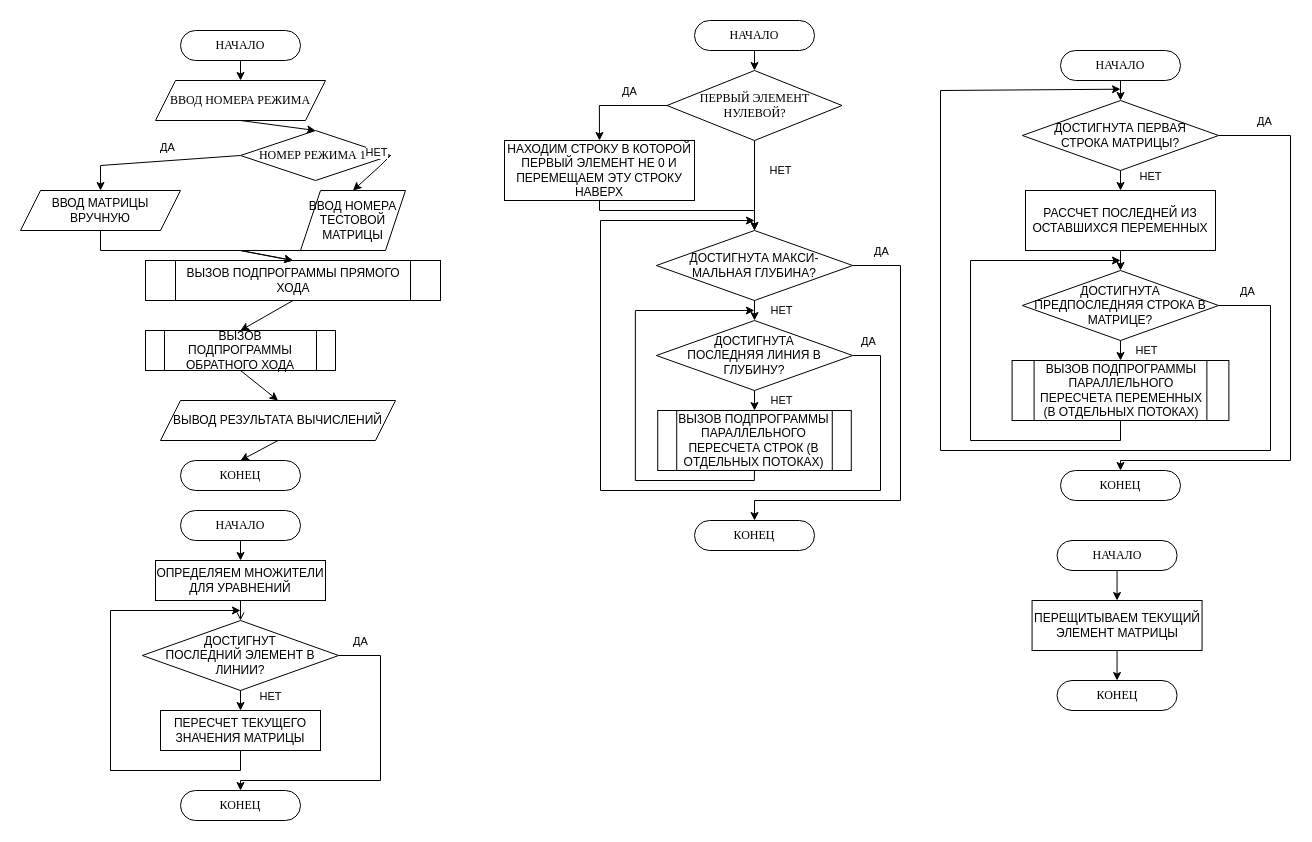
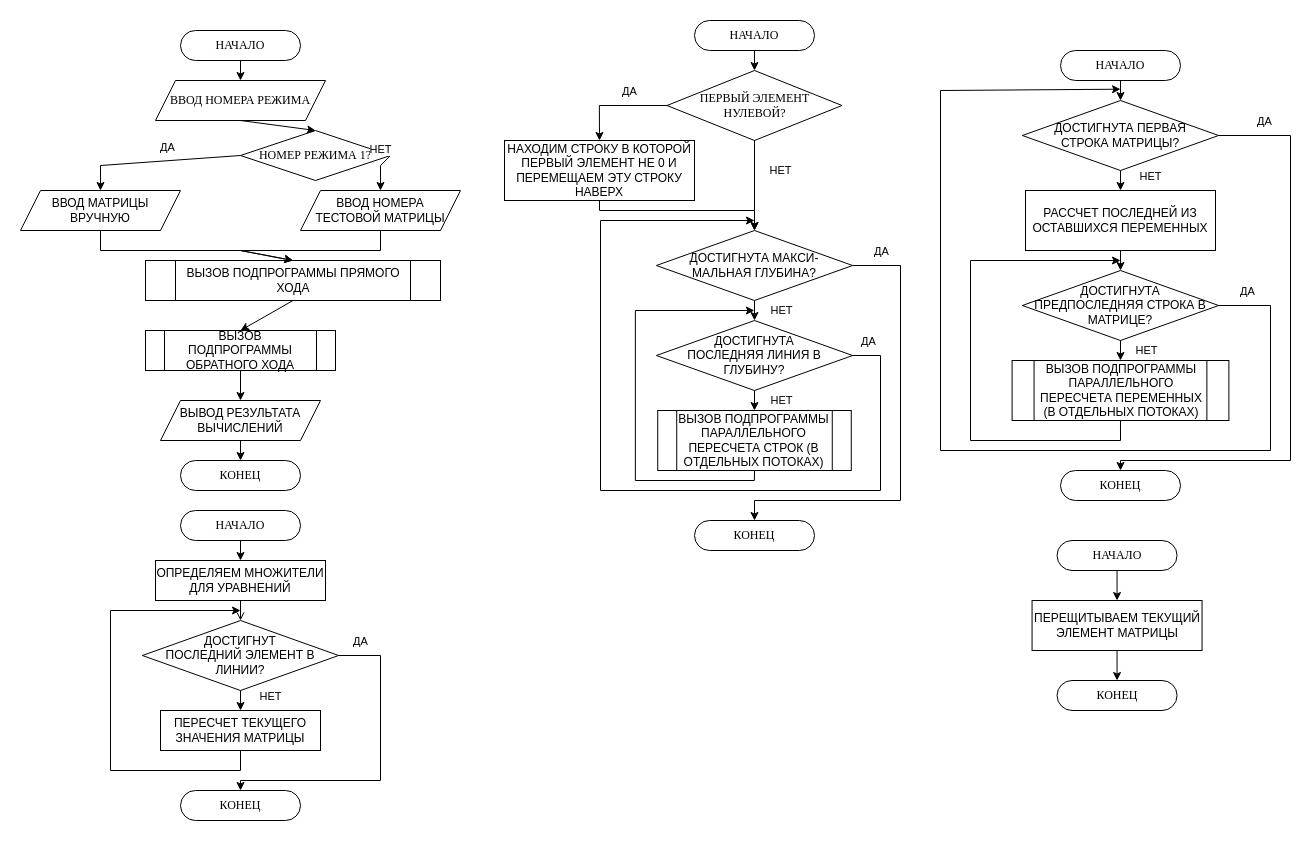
- <mxCell id="7" value="&lt;div&gt;ВВОД НОМЕРА&lt;/div&gt;&lt;div&gt;ТЕСТОВОЙ МАТРИЦЫ&lt;/div&gt;" style="shape=parallelogram;perimeter=parallelogramPerimeter;whiteSpace=wrap;html=1;fixedSize=1;" vertex="1" parent="1"><mxGeometry x="300" y="190" width="105" height="60" as="geometry" /></mxCell>
+ <mxCell id="7" value="&lt;div&gt;ВВОД НОМЕРА&lt;/div&gt;&lt;div&gt;ТЕСТОВОЙ МАТРИЦЫ&lt;/div&gt;" style="shape=parallelogram;perimeter=parallelogramPerimeter;whiteSpace=wrap;html=1;fixedSize=1;" vertex="1" parent="1"><mxGeometry x="300" y="190" width="160" height="40" as="geometry" /></mxCell>
- <mxCell id="10" value="ВЫВОД РЕЗУЛЬТАТА ВЫЧИСЛЕНИЙ" style="shape=parallelogram;perimeter=parallelogramPerimeter;whiteSpace=wrap;html=1;fixedSize=1;" vertex="1" parent="1"><mxGeometry x="160" y="400" width="235" height="40" as="geometry" /></mxCell>
+ <mxCell id="10" value="ВЫВОД РЕЗУЛЬТАТА ВЫЧИСЛЕНИЙ" style="shape=parallelogram;perimeter=parallelogramPerimeter;whiteSpace=wrap;html=1;fixedSize=1;" vertex="1" parent="1"><mxGeometry x="160" y="400" width="160" height="40" as="geometry" /></mxCell>
